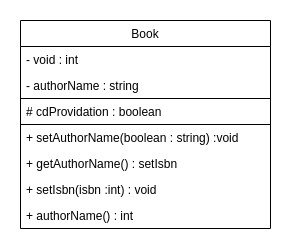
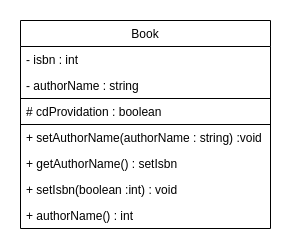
- <mxCell id="3" value="- void : int" style="text;strokeColor=none;fillColor=none;align=left;verticalAlign=top;spacingLeft=4;spacingRight=4;overflow=hidden;rotatable=0;points=[[0,0.5],[1,0.5]];portConstraint=eastwest;" vertex="1" parent="2"><mxGeometry y="26" width="250" height="26" as="geometry" /></mxCell>
+ <mxCell id="3" value="- isbn : int" style="text;strokeColor=none;fillColor=none;align=left;verticalAlign=top;spacingLeft=4;spacingRight=4;overflow=hidden;rotatable=0;points=[[0,0.5],[1,0.5]];portConstraint=eastwest;" vertex="1" parent="2"><mxGeometry y="26" width="250" height="26" as="geometry" /></mxCell>
- <mxCell id="6" value="+ setAuthorName(boolean : string) :void" style="text;fillColor=none;align=left;verticalAlign=top;spacingLeft=4;spacingRight=4;overflow=hidden;rotatable=0;points=[[0,0.5],[1,0.5]];portConstraint=eastwest;" vertex="1" parent="2"><mxGeometry y="104" width="250" height="26" as="geometry" /></mxCell>
+ <mxCell id="6" value="+ setAuthorName(authorName : string) :void" style="text;fillColor=none;align=left;verticalAlign=top;spacingLeft=4;spacingRight=4;overflow=hidden;rotatable=0;points=[[0,0.5],[1,0.5]];portConstraint=eastwest;" vertex="1" parent="2"><mxGeometry y="104" width="250" height="26" as="geometry" /></mxCell>
- <mxCell id="8" value="+ setIsbn(isbn :int) : void" style="text;strokeColor=none;fillColor=none;align=left;verticalAlign=top;spacingLeft=4;spacingRight=4;overflow=hidden;rotatable=0;points=[[0,0.5],[1,0.5]];portConstraint=eastwest;" vertex="1" parent="2"><mxGeometry y="156" width="250" height="26" as="geometry" /></mxCell>
+ <mxCell id="8" value="+ setIsbn(boolean :int) : void" style="text;strokeColor=none;fillColor=none;align=left;verticalAlign=top;spacingLeft=4;spacingRight=4;overflow=hidden;rotatable=0;points=[[0,0.5],[1,0.5]];portConstraint=eastwest;" vertex="1" parent="2"><mxGeometry y="156" width="250" height="26" as="geometry" /></mxCell>
